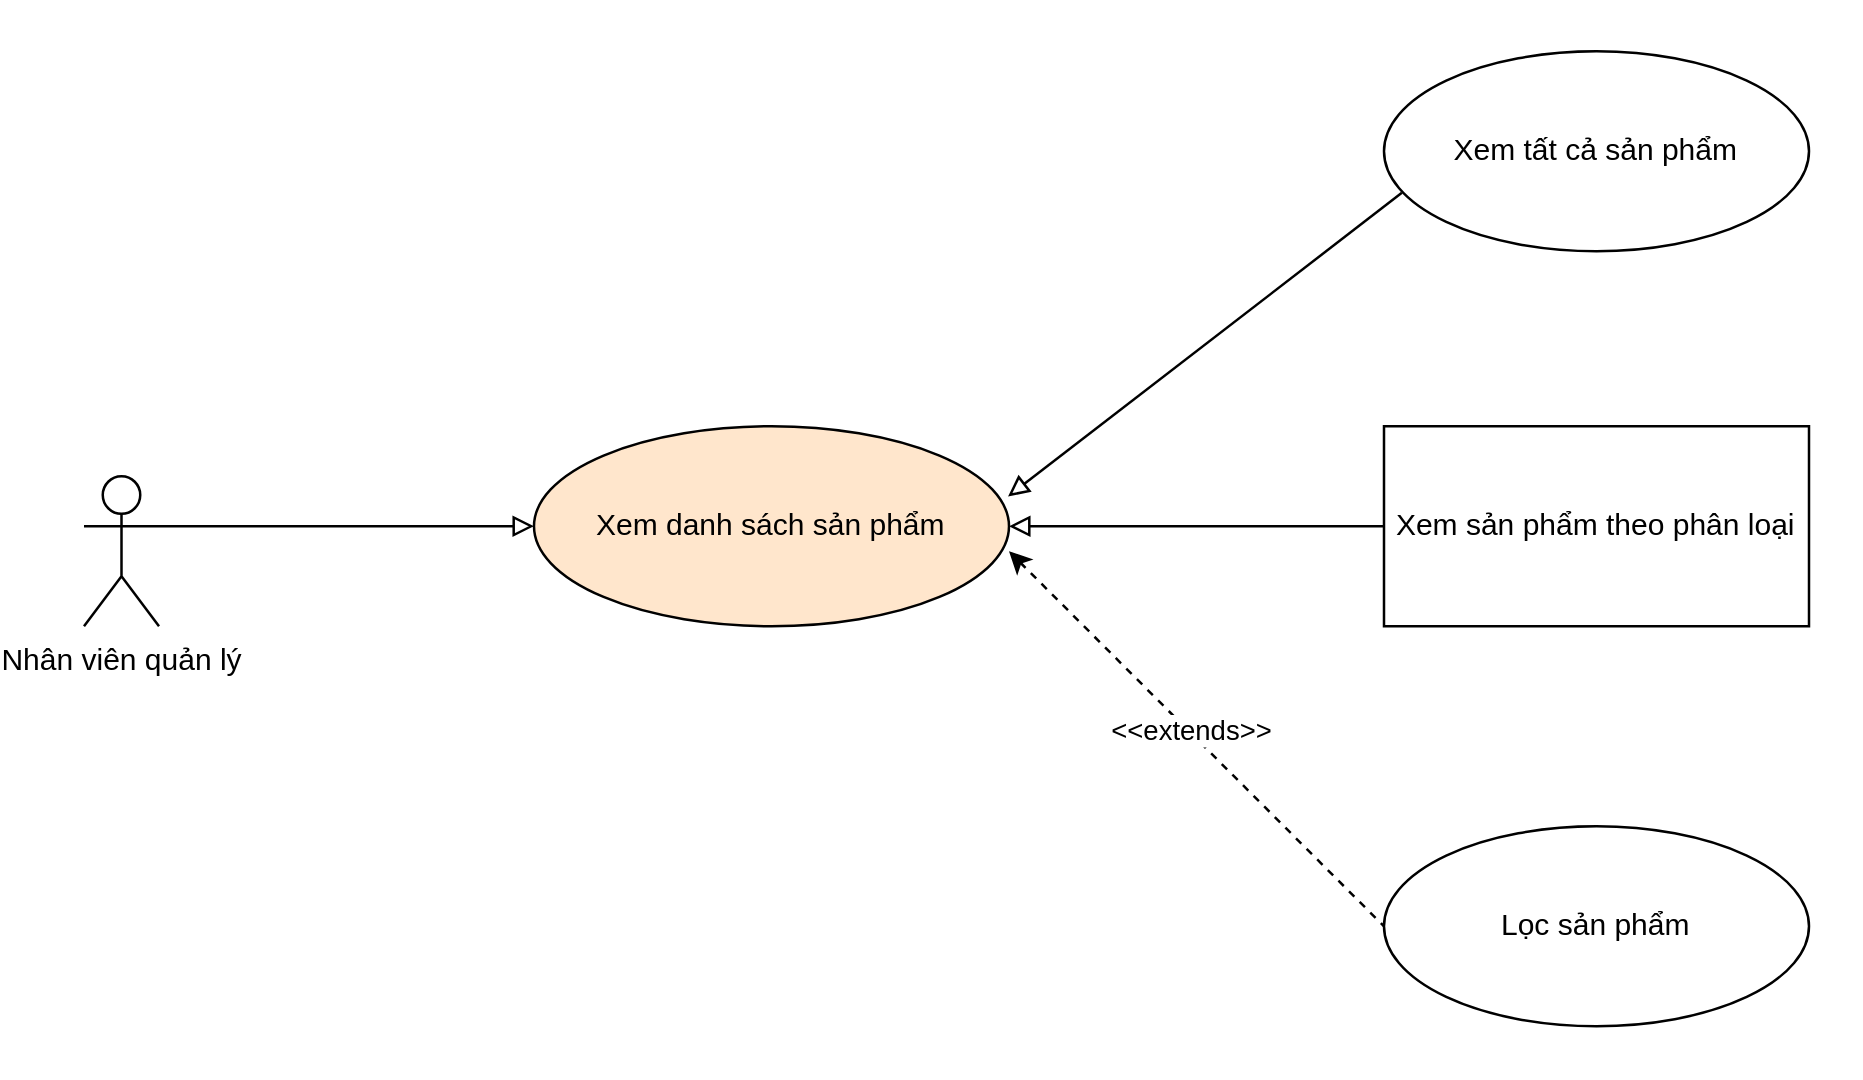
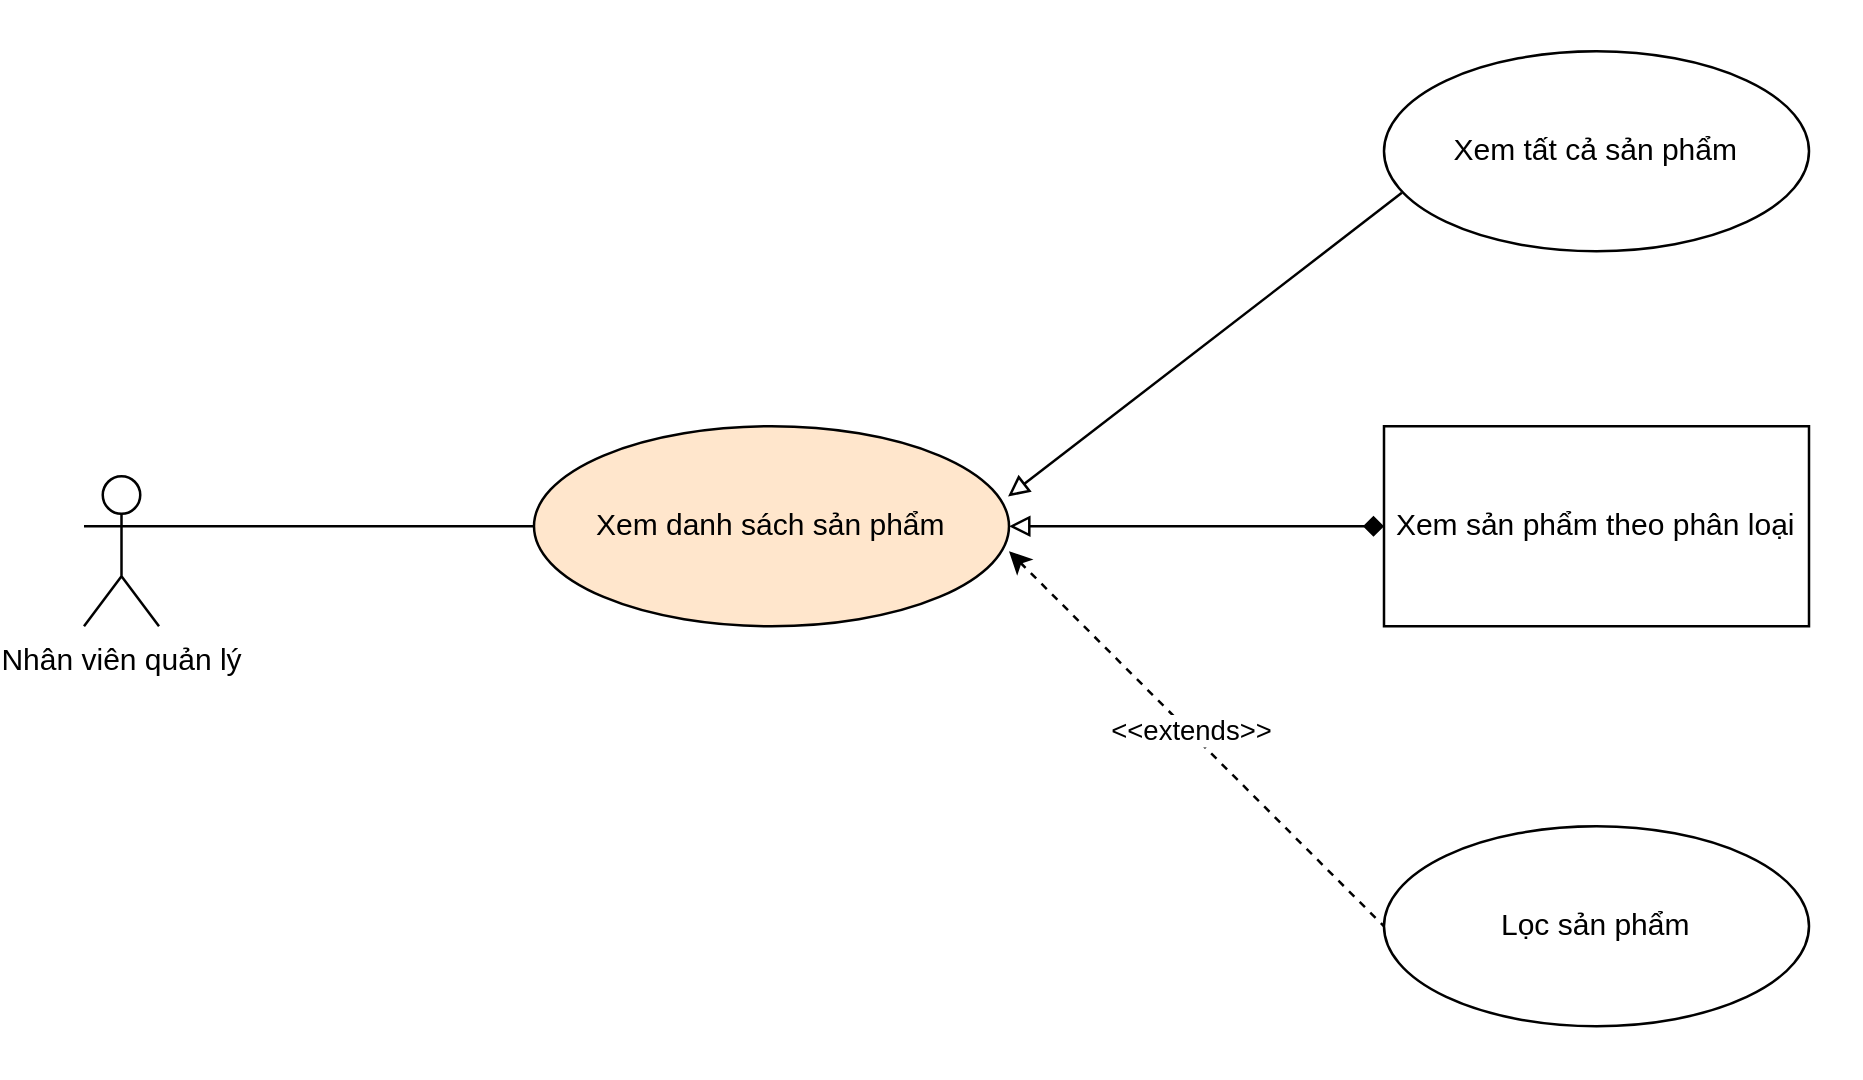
- <mxCell id="4" style="edgeStyle=orthogonalEdgeStyle;rounded=0;orthogonalLoop=1;jettySize=auto;html=1;exitX=1;exitY=0.333;exitDx=0;exitDy=0;exitPerimeter=0;entryX=0;entryY=0.5;entryDx=0;entryDy=0;entryPerimeter=0;endArrow=block;endFill=0;" edge="1" parent="1" source="2" target="3"><mxGeometry relative="1" as="geometry" /></mxCell>
+ <mxCell id="4" style="edgeStyle=orthogonalEdgeStyle;rounded=0;orthogonalLoop=1;jettySize=auto;html=1;exitX=1;exitY=0.333;exitDx=0;exitDy=0;exitPerimeter=0;entryX=0;entryY=0.5;entryDx=0;entryDy=0;entryPerimeter=0;endArrow=none;endFill=0;" edge="1" parent="1" source="2" target="3"><mxGeometry relative="1" as="geometry" /></mxCell>
- <mxCell id="8" value="" style="endArrow=none;html=1;rounded=0;entryX=0;entryY=0.5;entryDx=0;entryDy=0;exitX=1;exitY=0.5;exitDx=0;exitDy=0;startArrow=block;startFill=0;" edge="1" parent="1" source="3" target="7"><mxGeometry width="50" height="50" relative="1" as="geometry"><mxPoint x="372" y="192" as="sourcePoint" /><mxPoint x="400" y="120" as="targetPoint" /></mxGeometry></mxCell>
+ <mxCell id="8" value="" style="endArrow=diamond;html=1;rounded=0;entryX=0;entryY=0.5;entryDx=0;entryDy=0;exitX=1;exitY=0.5;exitDx=0;exitDy=0;startArrow=block;startFill=0;" edge="1" parent="1" source="3" target="7"><mxGeometry width="50" height="50" relative="1" as="geometry"><mxPoint x="372" y="192" as="sourcePoint" /><mxPoint x="400" y="120" as="targetPoint" /></mxGeometry></mxCell>
